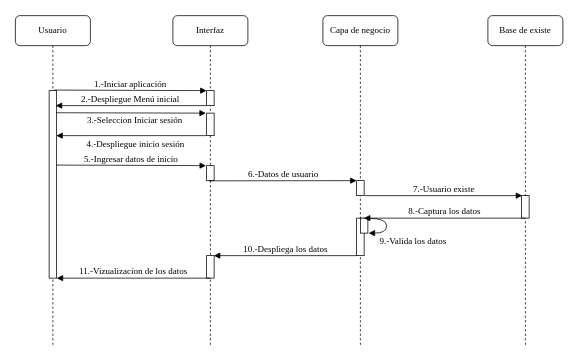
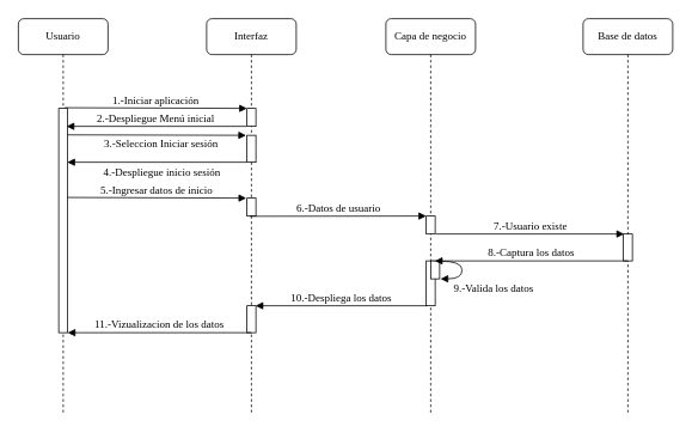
- <mxCell id="12" value="Base de existe" style="shape=umlLifeline;perimeter=lifelinePerimeter;whiteSpace=wrap;html=1;container=1;collapsible=0;recursiveResize=0;outlineConnect=0;rounded=1;shadow=0;comic=0;labelBackgroundColor=none;strokeWidth=1;fontFamily=Verdana;fontSize=12;align=center;" vertex="1" parent="1"><mxGeometry x="650" y="20" width="100" height="440" as="geometry" /></mxCell>
+ <mxCell id="12" value="Base de datos" style="shape=umlLifeline;perimeter=lifelinePerimeter;whiteSpace=wrap;html=1;container=1;collapsible=0;recursiveResize=0;outlineConnect=0;rounded=1;shadow=0;comic=0;labelBackgroundColor=none;strokeWidth=1;fontFamily=Verdana;fontSize=12;align=center;" vertex="1" parent="1"><mxGeometry x="650" y="20" width="100" height="440" as="geometry" /></mxCell>
